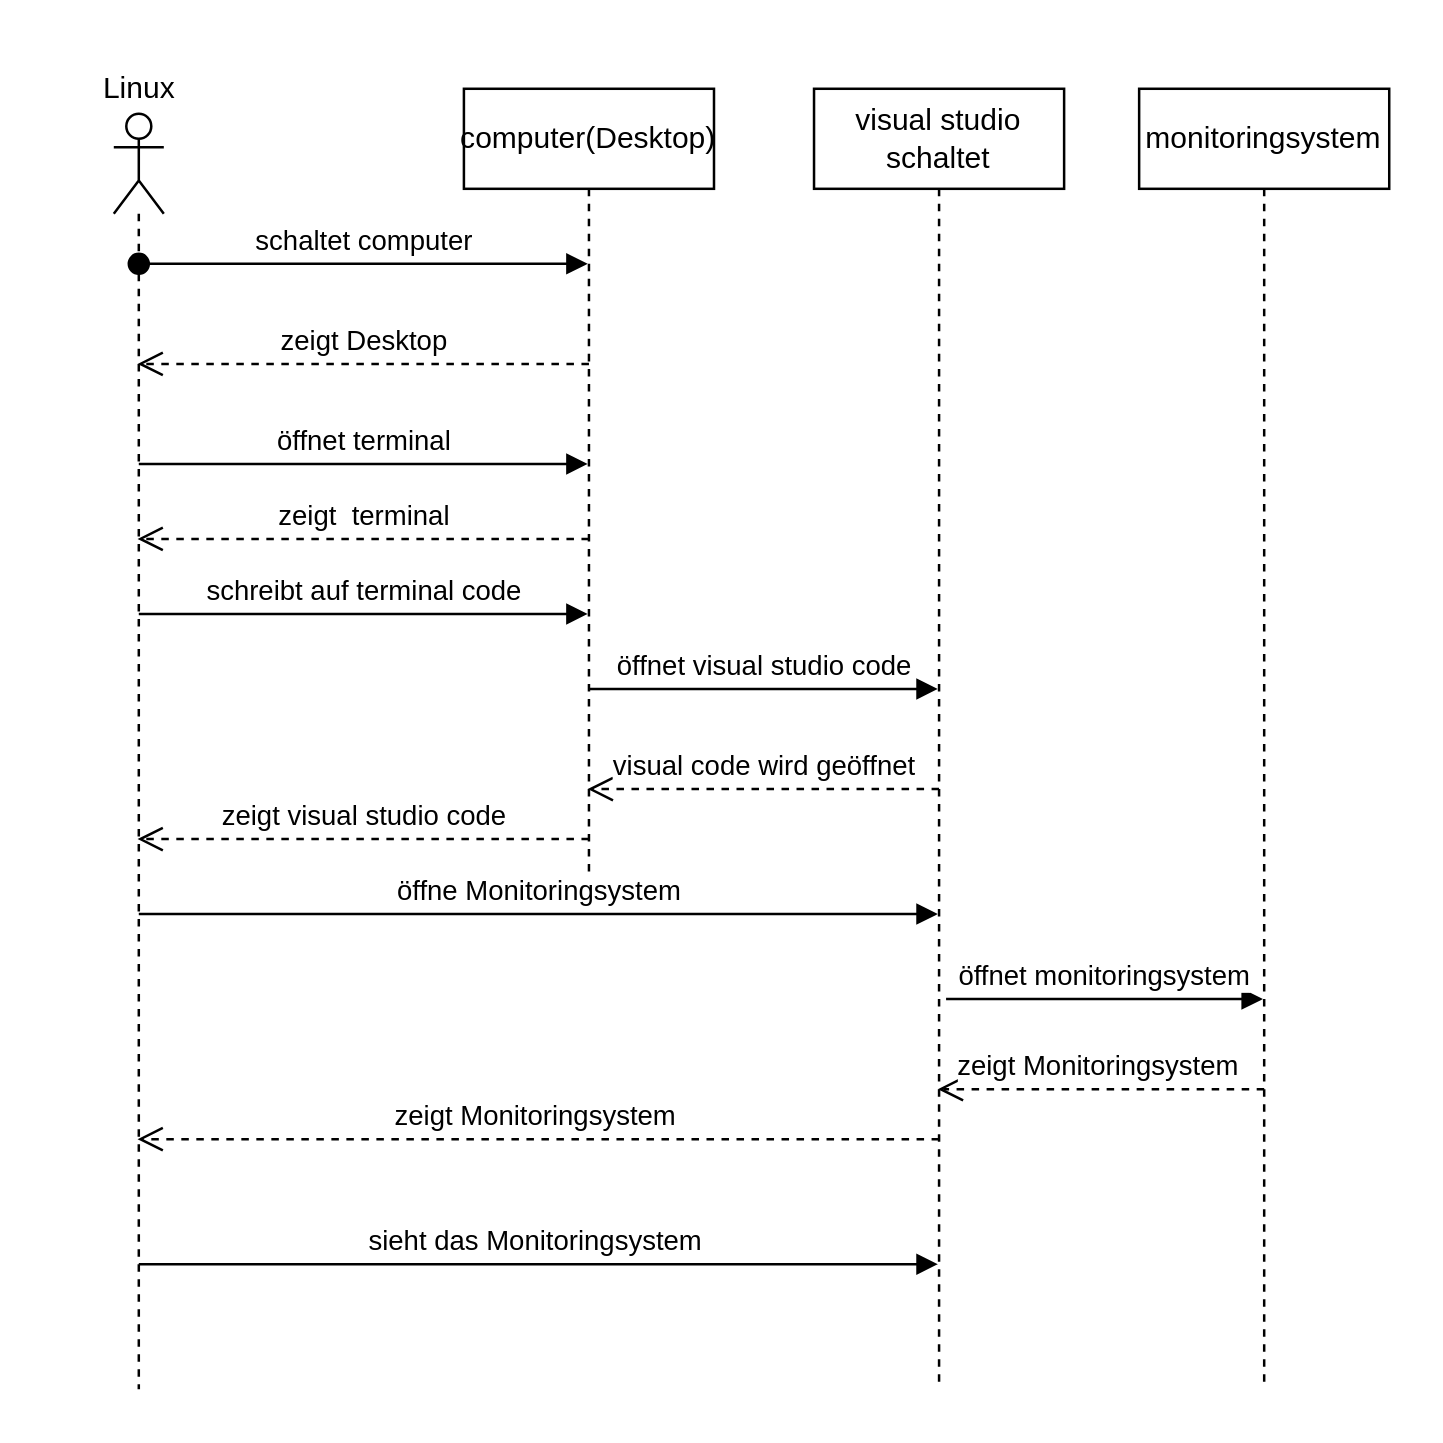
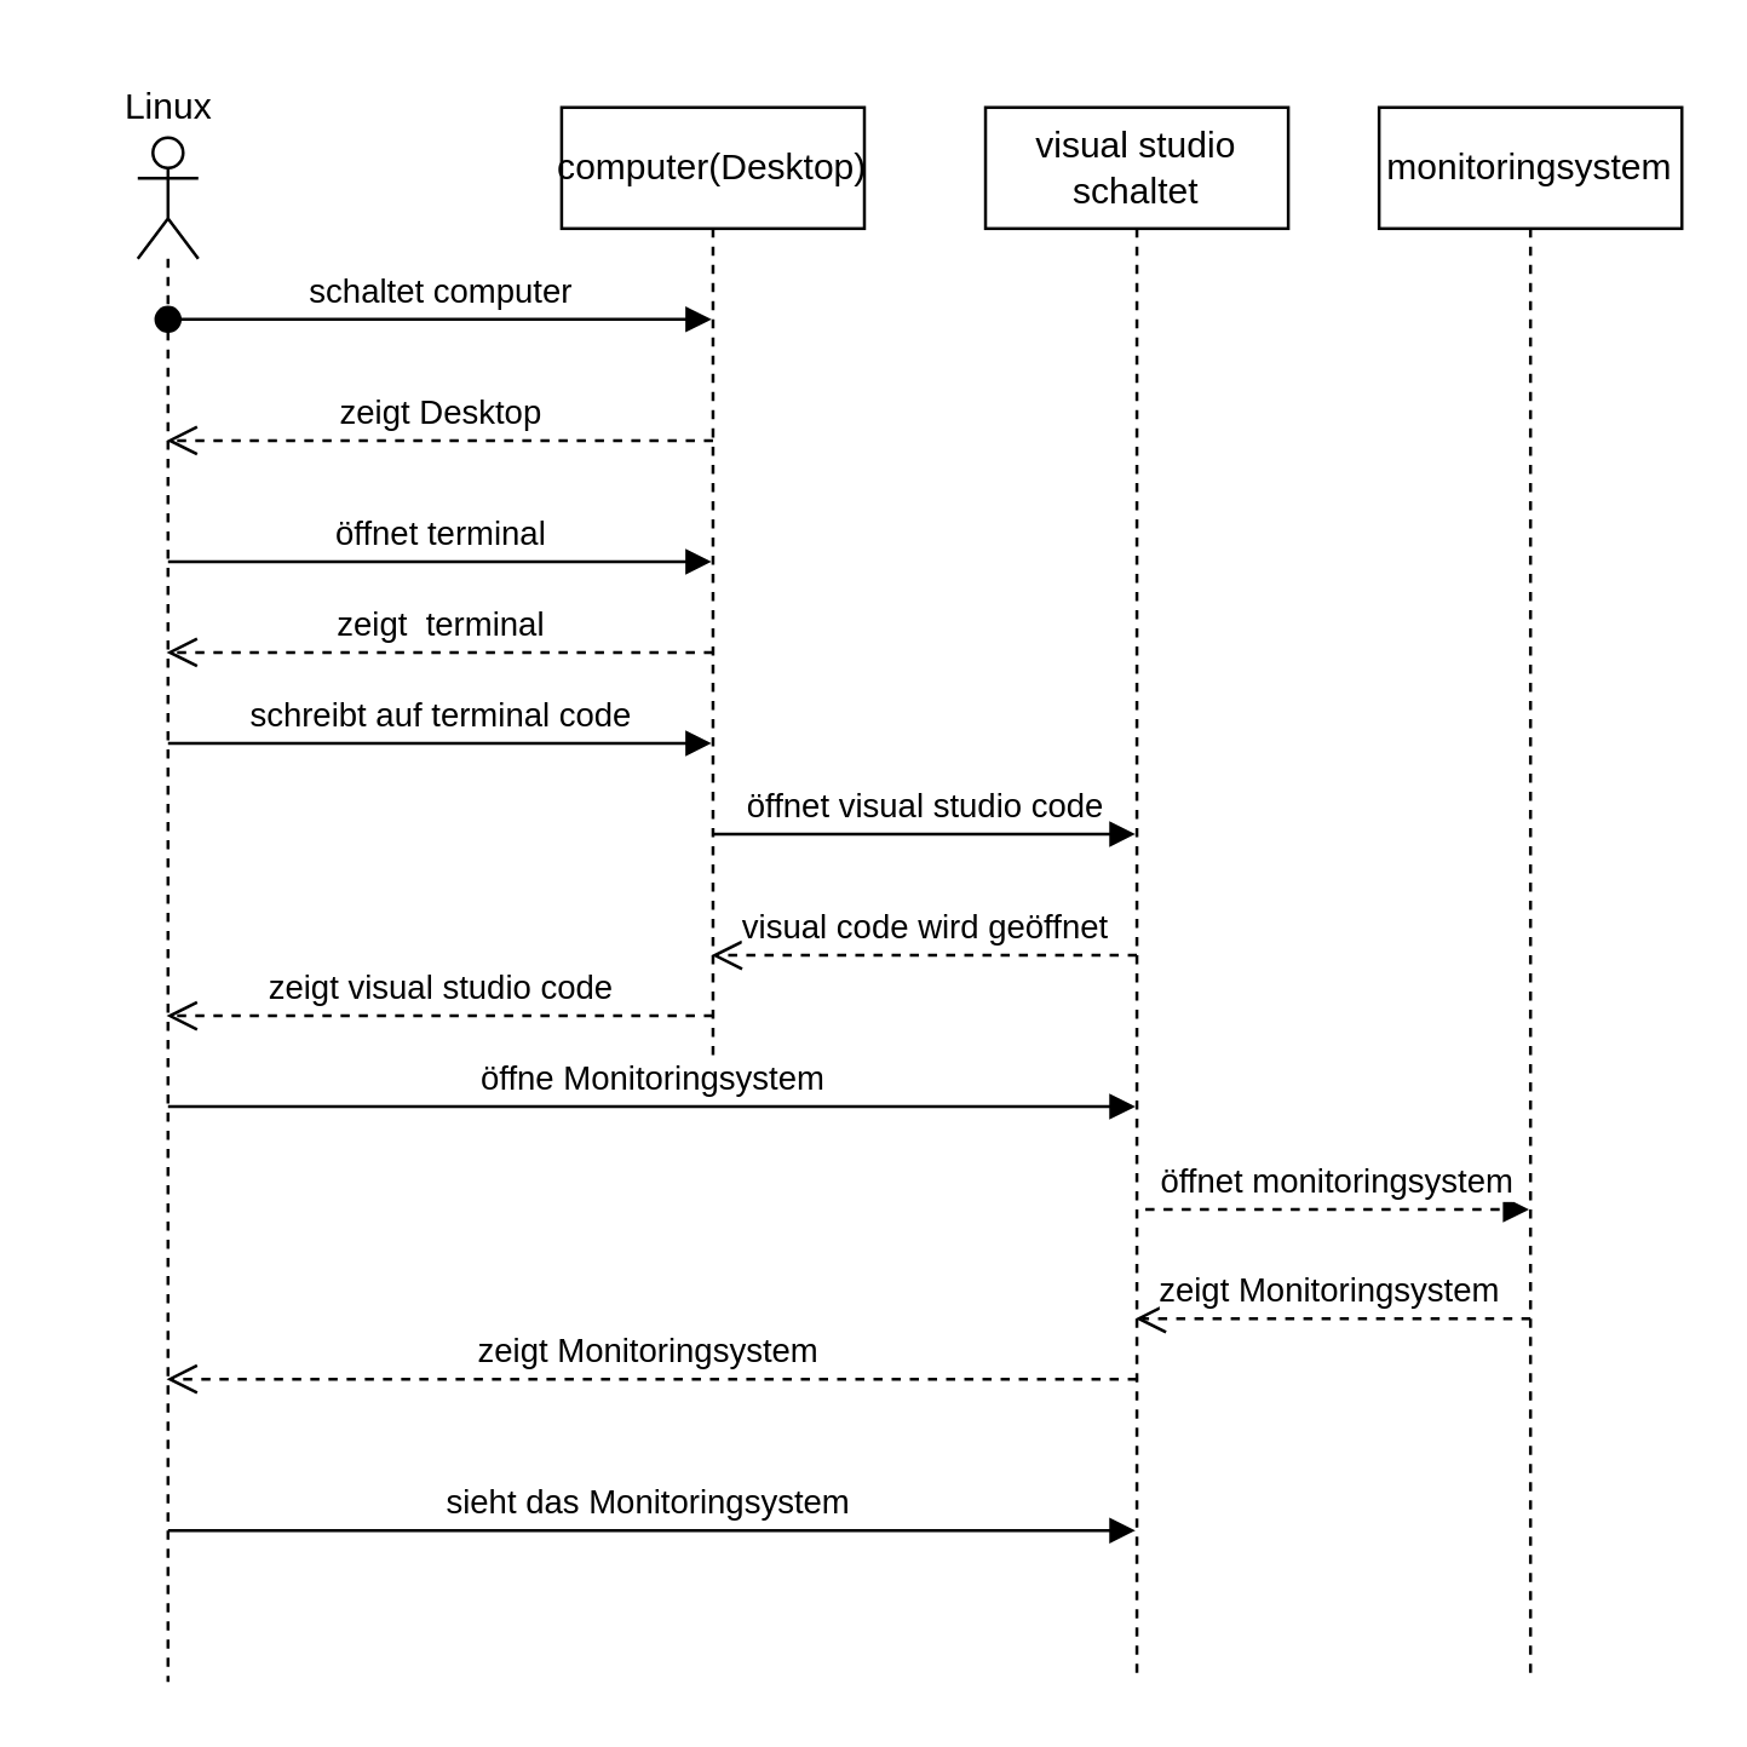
- <mxCell id="16" value="öffnet monitoringsystem" style="html=1;verticalAlign=bottom;endArrow=block;rounded=0;exitX=0.528;exitY=0.7;exitDx=0;exitDy=0;exitPerimeter=0;" edge="1" parent="1" source="12" target="8"><mxGeometry width="80" relative="1" as="geometry"><mxPoint x="385" y="395" as="sourcePoint" /><mxPoint x="475" y="405" as="targetPoint" /></mxGeometry></mxCell>
+ <mxCell id="16" value="öffnet monitoringsystem" style="html=1;verticalAlign=bottom;endArrow=block;rounded=0;exitX=0.528;exitY=0.7;exitDx=0;exitDy=0;exitPerimeter=0;dashed=1;" edge="1" parent="1" source="12" target="8"><mxGeometry width="80" relative="1" as="geometry"><mxPoint x="385" y="395" as="sourcePoint" /><mxPoint x="475" y="405" as="targetPoint" /></mxGeometry></mxCell>
